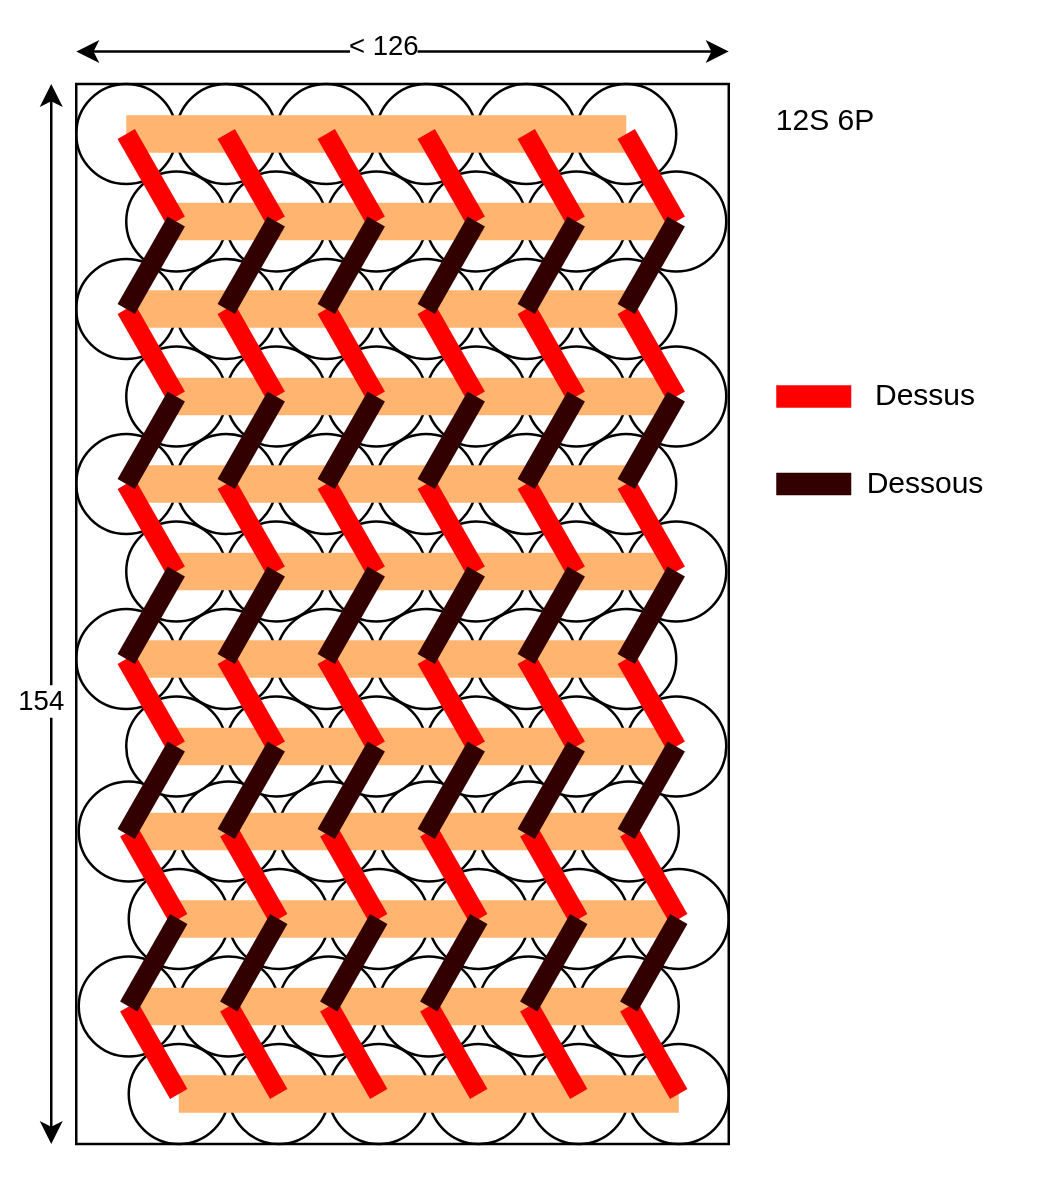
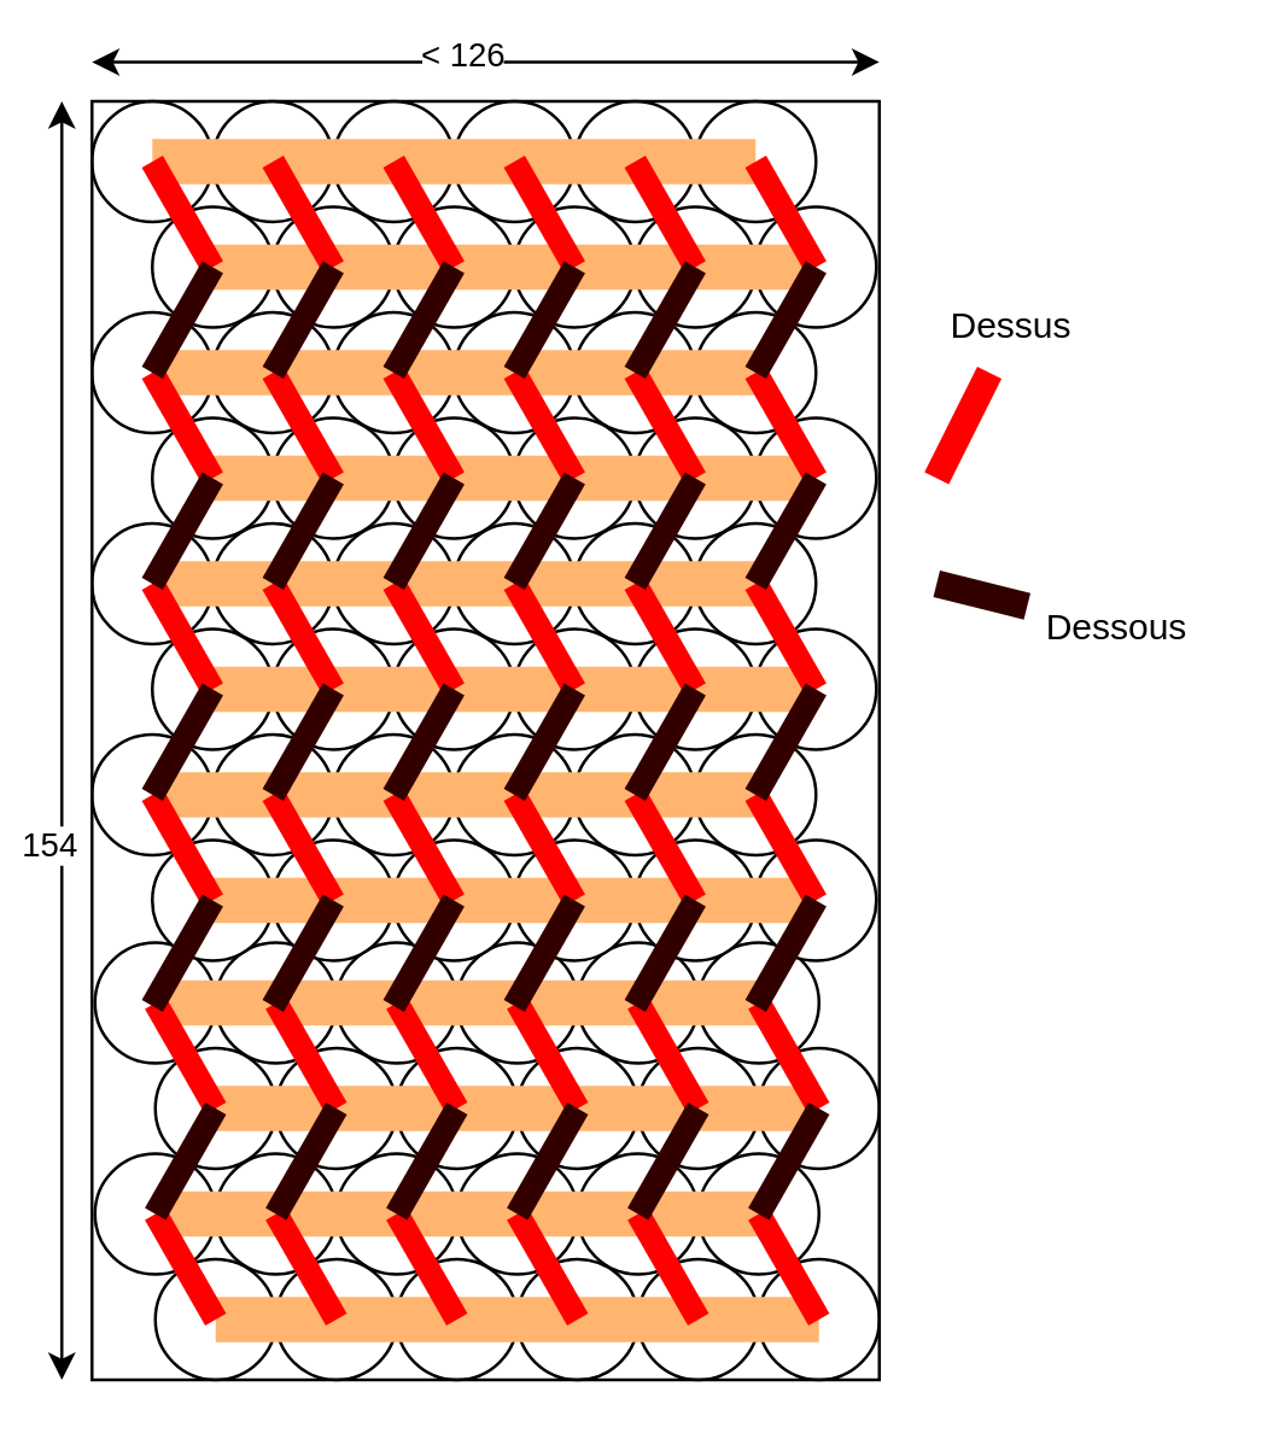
- <mxCell id="181" value="12S 6P" style="text;html=1;strokeColor=none;fillColor=none;align=center;verticalAlign=middle;whiteSpace=wrap;rounded=0;" vertex="1" parent="1"><mxGeometry x="300" y="33" width="60" height="30" as="geometry" /></mxCell>
- <mxCell id="178" value="Dessus" style="text;html=1;strokeColor=none;fillColor=none;align=center;verticalAlign=middle;whiteSpace=wrap;rounded=0;" vertex="1" parent="1"><mxGeometry x="340" y="143" width="60" height="30" as="geometry" /></mxCell>
+ <mxCell id="178" value="Dessus" style="text;html=1;strokeColor=none;fillColor=none;align=center;verticalAlign=middle;whiteSpace=wrap;rounded=0;" vertex="1" parent="1"><mxGeometry x="305" y="93" width="60" height="30" as="geometry" /></mxCell>
- <mxCell id="180" value="Dessous" style="text;html=1;strokeColor=none;fillColor=none;align=center;verticalAlign=middle;whiteSpace=wrap;rounded=0;" vertex="1" parent="1"><mxGeometry x="340" y="178" width="60" height="30" as="geometry" /></mxCell>
+ <mxCell id="180" value="Dessous" style="text;html=1;strokeColor=none;fillColor=none;align=center;verticalAlign=middle;whiteSpace=wrap;rounded=0;" vertex="1" parent="1"><mxGeometry x="340" y="193" width="60" height="30" as="geometry" /></mxCell>
